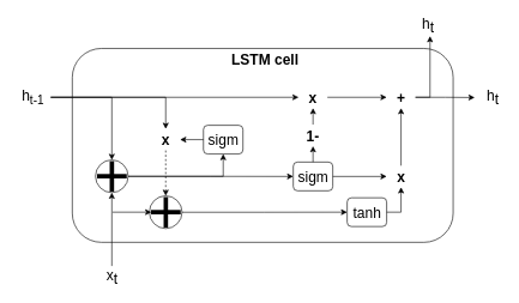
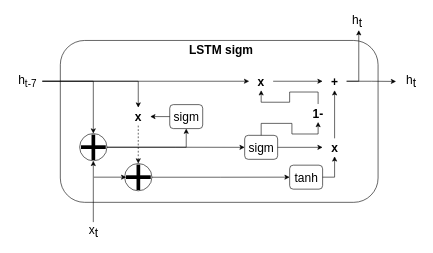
- <mxCell id="14" value="LSTM cell" style="text;html=1;align=center;verticalAlign=middle;resizable=0;points=[];autosize=1;fontSize=20;fontStyle=1" parent="1" vertex="1"><mxGeometry x="312.5" y="67" width="110" height="30" as="geometry" /></mxCell>
+ <mxCell id="14" value="LSTM sigm" style="text;html=1;align=center;verticalAlign=middle;resizable=0;points=[];autosize=1;fontSize=20;fontStyle=1" parent="1" vertex="1"><mxGeometry x="312.5" y="67" width="110" height="30" as="geometry" /></mxCell>
- <mxCell id="12" value="h&lt;span style=&quot;font-size: 20px&quot;&gt;&lt;sub&gt;t-1&lt;/sub&gt;&lt;/span&gt;" style="text;html=1;align=center;verticalAlign=middle;resizable=0;points=[];autosize=1;fontSize=20;" parent="1" vertex="1"><mxGeometry x="20" y="115" width="50" height="40" as="geometry" /></mxCell>
+ <mxCell id="12" value="h&lt;span style=&quot;font-size: 20px&quot;&gt;&lt;sub&gt;t-7&lt;/sub&gt;&lt;/span&gt;" style="text;html=1;align=center;verticalAlign=middle;resizable=0;points=[];autosize=1;fontSize=20;" parent="1" vertex="1"><mxGeometry x="20" y="115" width="50" height="40" as="geometry" /></mxCell>
- <mxCell id="30" value="1-" style="rounded=1;whiteSpace=wrap;html=1;fontSize=20;fillColor=none;fontStyle=1;strokeColor=none;" vertex="1" parent="1"><mxGeometry x="415" y="173" width="40" height="30" as="geometry" /></mxCell>
+ <mxCell id="30" value="1-" style="rounded=1;whiteSpace=wrap;html=1;fontSize=20;fillColor=none;fontStyle=1;strokeColor=none;" vertex="1" parent="1"><mxGeometry x="510" y="173" width="40" height="30" as="geometry" /></mxCell>
